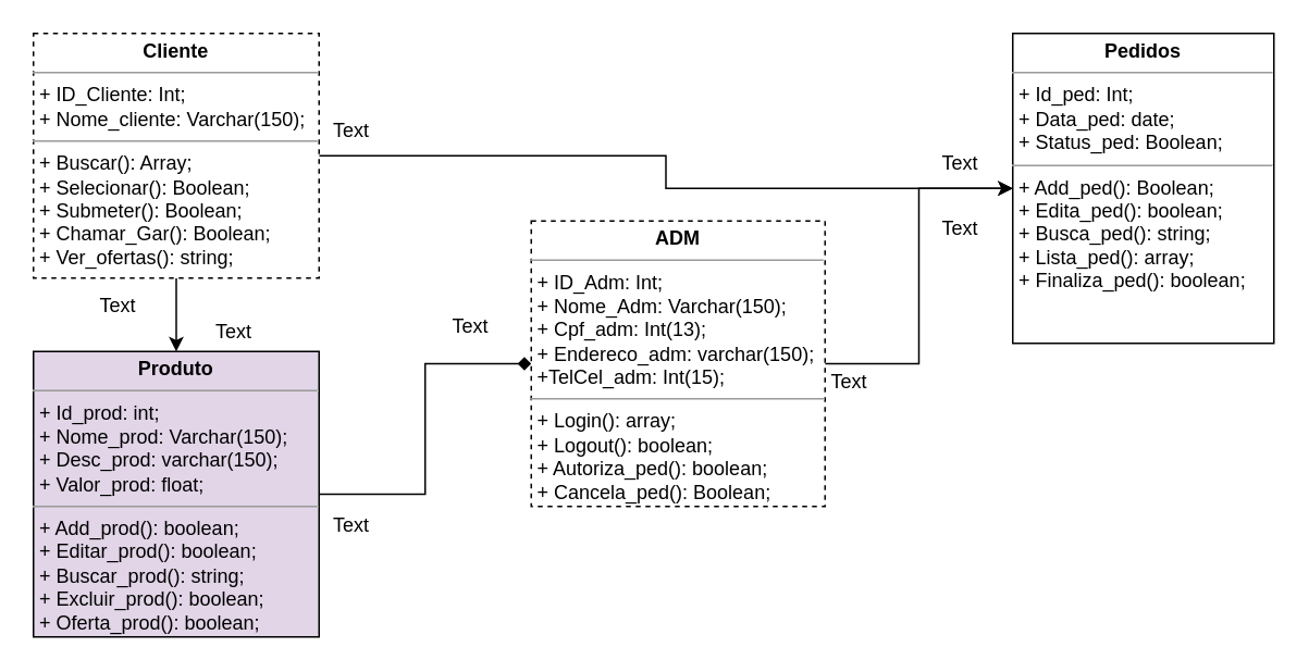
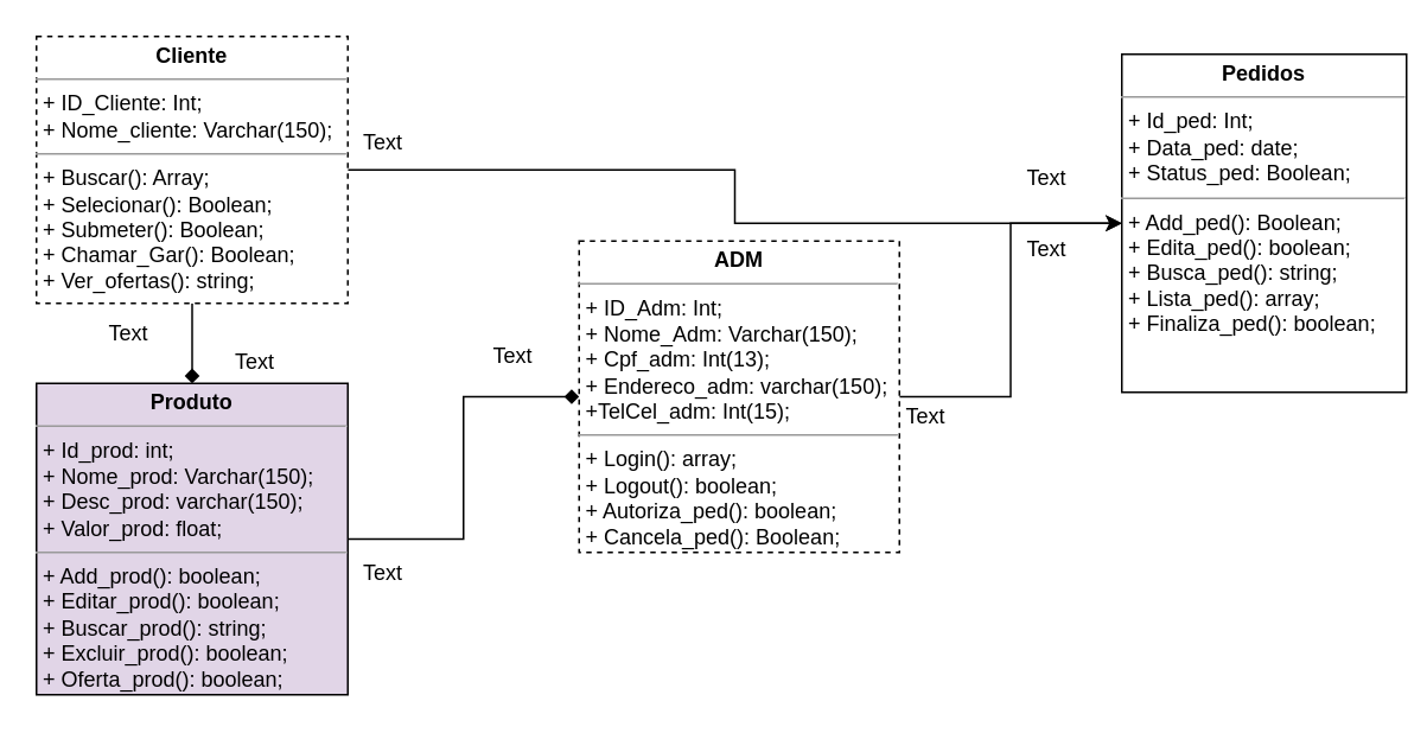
- <mxCell id="9" value="&lt;p style=&quot;margin: 0px ; margin-top: 4px ; text-align: center&quot;&gt;&lt;b&gt;Pedidos&lt;/b&gt;&lt;/p&gt;&lt;hr size=&quot;1&quot;&gt;&lt;p style=&quot;margin: 0px ; margin-left: 4px&quot;&gt;+ Id_ped: Int;&lt;/p&gt;&lt;p style=&quot;margin: 0px ; margin-left: 4px&quot;&gt;+ Data_ped: date;&lt;/p&gt;&lt;p style=&quot;margin: 0px ; margin-left: 4px&quot;&gt;+ Status_ped: Boolean;&lt;/p&gt;&lt;hr size=&quot;1&quot;&gt;&lt;p style=&quot;margin: 0px ; margin-left: 4px&quot;&gt;+ Add_ped(): Boolean;&lt;/p&gt;&lt;p style=&quot;margin: 0px ; margin-left: 4px&quot;&gt;+ Edita_ped(): boolean;&lt;/p&gt;&lt;p style=&quot;margin: 0px ; margin-left: 4px&quot;&gt;+ Busca_ped(): string;&lt;/p&gt;&lt;p style=&quot;margin: 0px ; margin-left: 4px&quot;&gt;+ Lista_ped(): array;&lt;/p&gt;&lt;p style=&quot;margin: 0px ; margin-left: 4px&quot;&gt;+ Finaliza_ped(): boolean;&lt;/p&gt;" style="verticalAlign=top;align=left;overflow=fill;fontSize=12;fontFamily=Helvetica;html=1;" vertex="1" parent="1"><mxGeometry x="620" y="20" width="160" height="190" as="geometry" /></mxCell>
+ <mxCell id="9" value="&lt;p style=&quot;margin: 0px ; margin-top: 4px ; text-align: center&quot;&gt;&lt;b&gt;Pedidos&lt;/b&gt;&lt;/p&gt;&lt;hr size=&quot;1&quot;&gt;&lt;p style=&quot;margin: 0px ; margin-left: 4px&quot;&gt;+ Id_ped: Int;&lt;/p&gt;&lt;p style=&quot;margin: 0px ; margin-left: 4px&quot;&gt;+ Data_ped: date;&lt;/p&gt;&lt;p style=&quot;margin: 0px ; margin-left: 4px&quot;&gt;+ Status_ped: Boolean;&lt;/p&gt;&lt;hr size=&quot;1&quot;&gt;&lt;p style=&quot;margin: 0px ; margin-left: 4px&quot;&gt;+ Add_ped(): Boolean;&lt;/p&gt;&lt;p style=&quot;margin: 0px ; margin-left: 4px&quot;&gt;+ Edita_ped(): boolean;&lt;/p&gt;&lt;p style=&quot;margin: 0px ; margin-left: 4px&quot;&gt;+ Busca_ped(): string;&lt;/p&gt;&lt;p style=&quot;margin: 0px ; margin-left: 4px&quot;&gt;+ Lista_ped(): array;&lt;/p&gt;&lt;p style=&quot;margin: 0px ; margin-left: 4px&quot;&gt;+ Finaliza_ped(): boolean;&lt;/p&gt;" style="verticalAlign=top;align=left;overflow=fill;fontSize=12;fontFamily=Helvetica;html=1;" vertex="1" parent="1"><mxGeometry x="630" y="30" width="160" height="190" as="geometry" /></mxCell>
- <mxCell id="3" style="edgeStyle=orthogonalEdgeStyle;rounded=0;orthogonalLoop=1;jettySize=auto;html=1;entryX=0.5;entryY=0;entryDx=0;entryDy=0;" edge="1" parent="1" source="4" target="8"><mxGeometry relative="1" as="geometry" /></mxCell>
+ <mxCell id="3" style="edgeStyle=orthogonalEdgeStyle;rounded=0;orthogonalLoop=1;jettySize=auto;html=1;entryX=0.5;entryY=0;entryDx=0;entryDy=0;endArrow=diamond;" edge="1" parent="1" source="4" target="8"><mxGeometry relative="1" as="geometry" /></mxCell>
